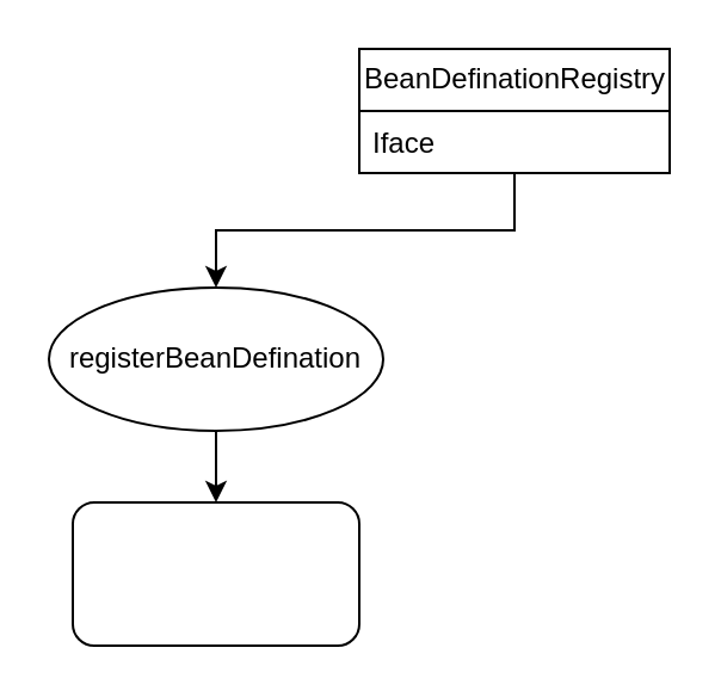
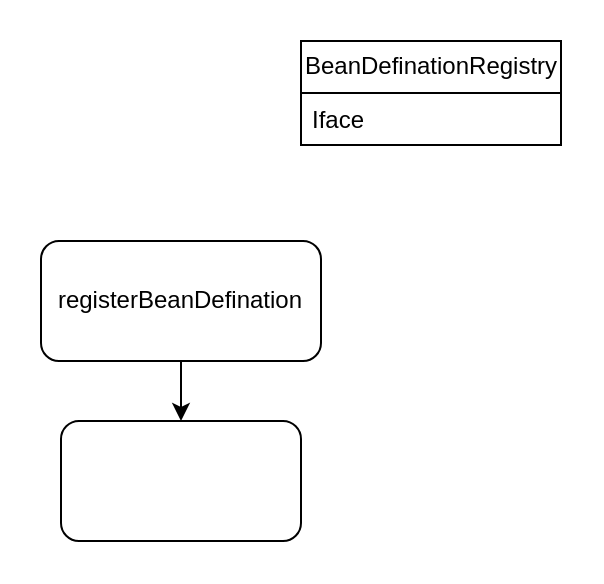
- <mxCell id="2" value="" style="edgeStyle=orthogonalEdgeStyle;rounded=0;orthogonalLoop=1;jettySize=auto;html=1;" edge="1" parent="1" source="3" target="6"><mxGeometry relative="1" as="geometry" /></mxCell>
- <mxCell id="6" value="registerBeanDefination" style="ellipse;whiteSpace=wrap;html=1;fillColor=none;fontStyle=0;startSize=26;" vertex="1" parent="1"><mxGeometry x="20" y="120" width="140" height="60" as="geometry" /></mxCell>
+ <mxCell id="6" value="registerBeanDefination" style="rounded=1;whiteSpace=wrap;html=1;fillColor=none;fontStyle=0;startSize=26;" vertex="1" parent="1"><mxGeometry x="20" y="120" width="140" height="60" as="geometry" /></mxCell>
